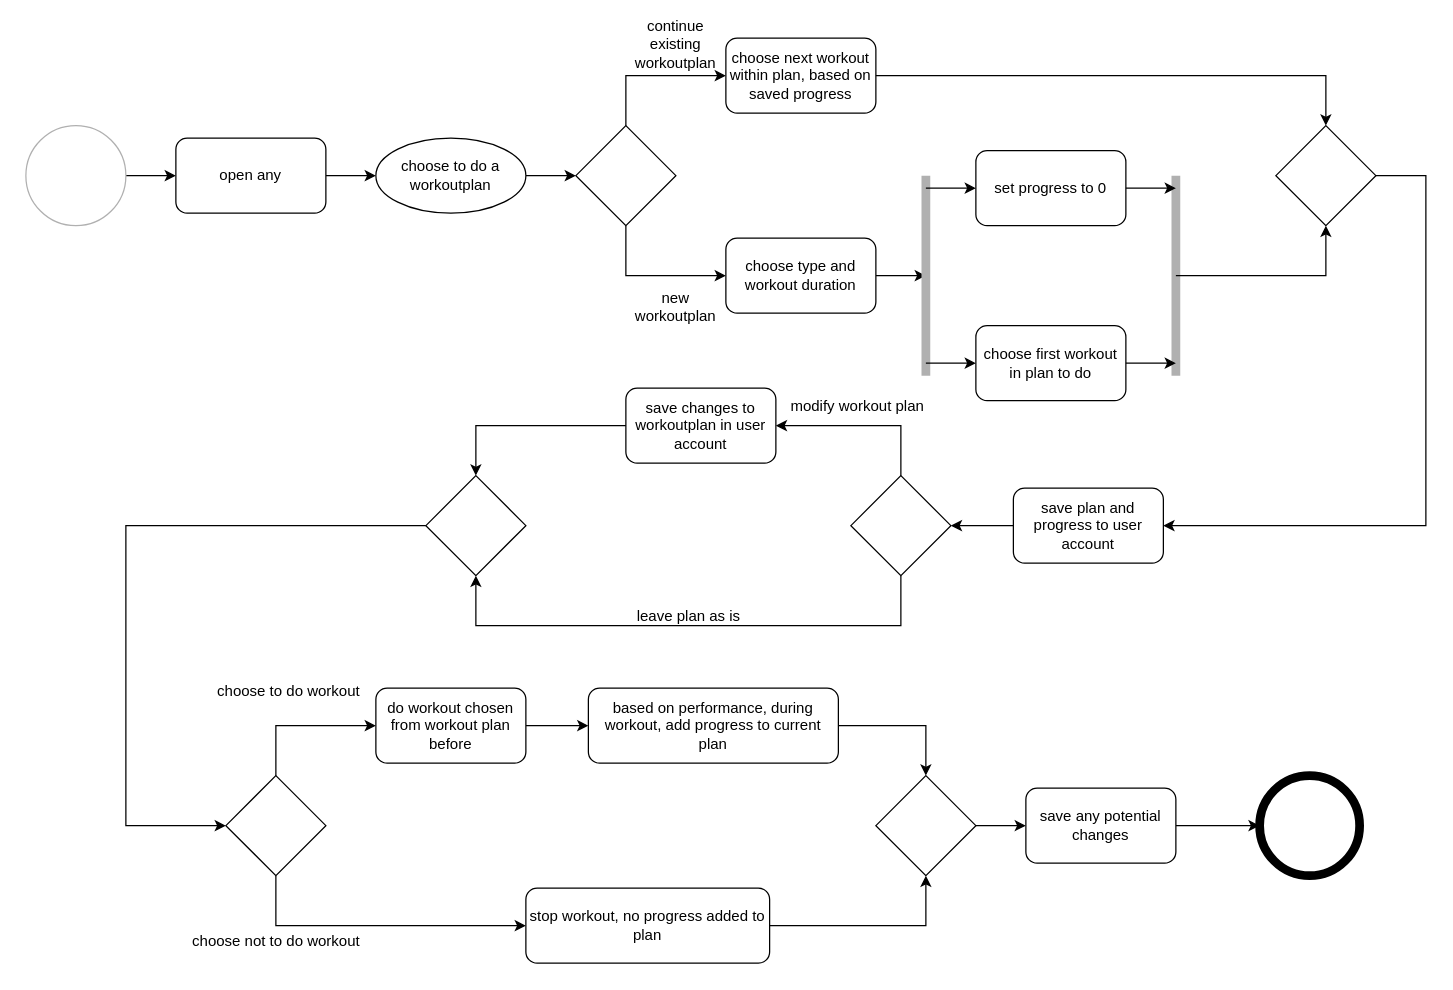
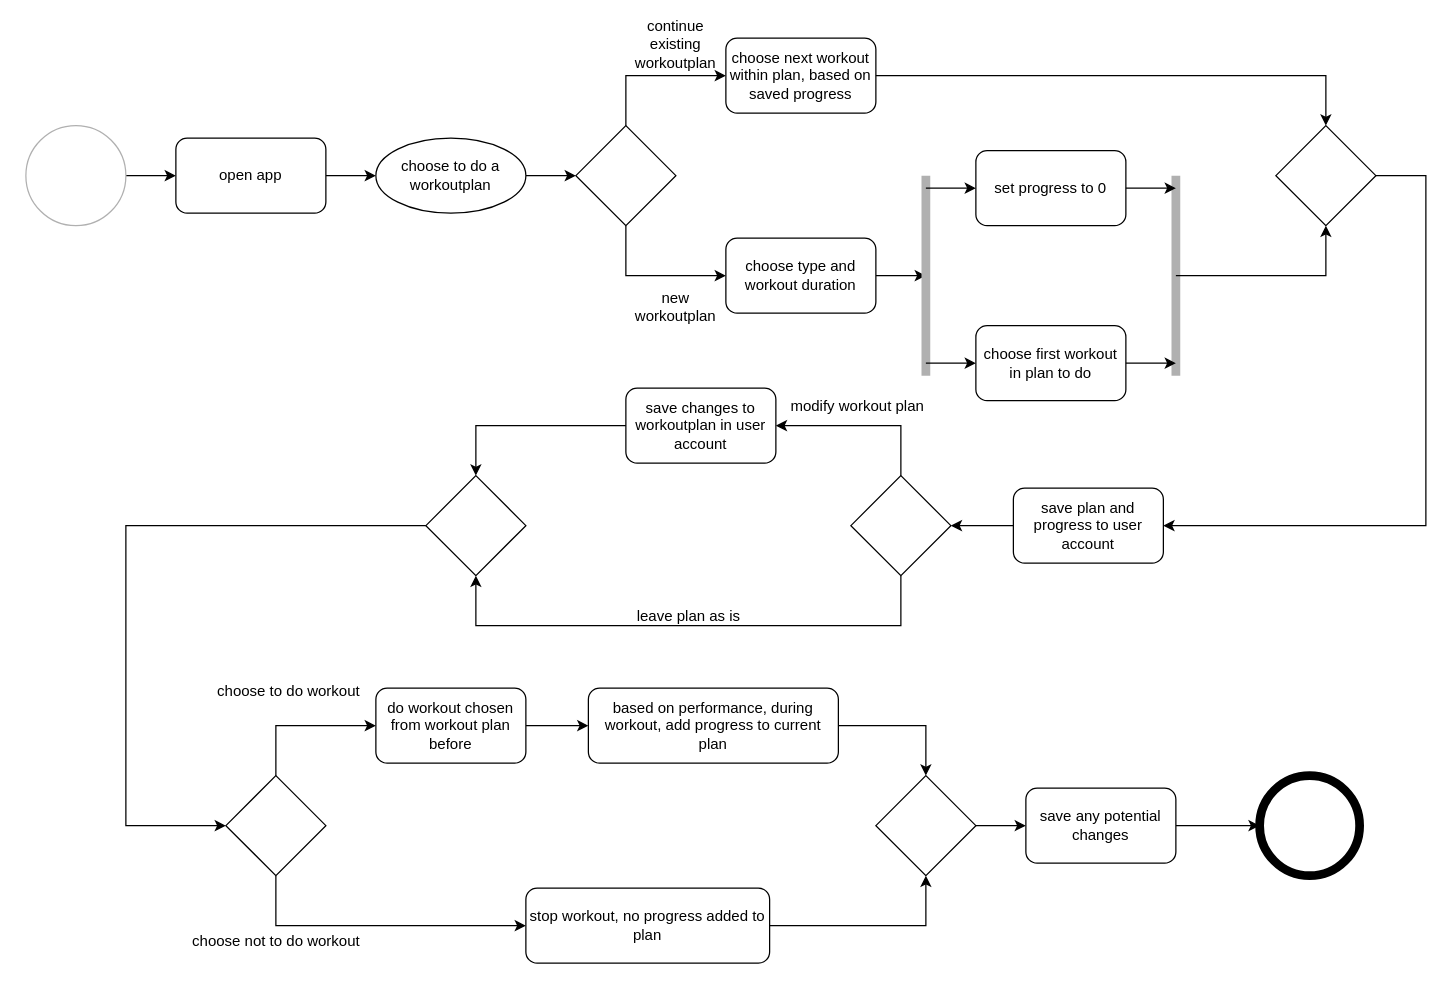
- <mxCell id="5" value="open any" style="rounded=1;whiteSpace=wrap;html=1;" vertex="1" parent="1"><mxGeometry x="140" y="110" width="120" height="60" as="geometry" /></mxCell>
+ <mxCell id="5" value="open app" style="rounded=1;whiteSpace=wrap;html=1;" vertex="1" parent="1"><mxGeometry x="140" y="110" width="120" height="60" as="geometry" /></mxCell>
